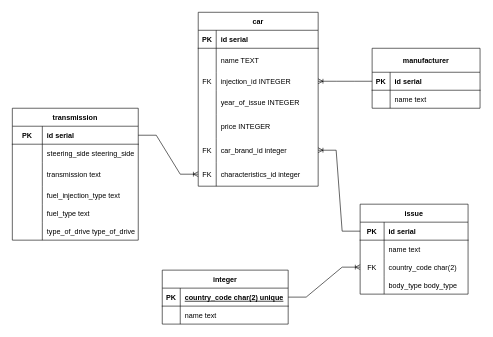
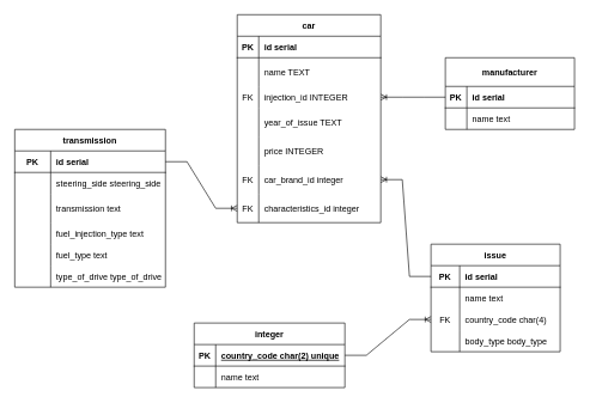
- <mxCell id="14" value="year_of_issue INTEGER" style="shape=partialRectangle;connectable=0;fillColor=none;top=0;left=0;bottom=0;right=0;align=left;spacingLeft=6;overflow=hidden;" parent="12" vertex="1"><mxGeometry x="30" width="170" height="40" as="geometry"><mxRectangle width="170" height="40" as="alternateBounds" /></mxGeometry></mxCell>
+ <mxCell id="14" value="year_of_issue TEXT" style="shape=partialRectangle;connectable=0;fillColor=none;top=0;left=0;bottom=0;right=0;align=left;spacingLeft=6;overflow=hidden;" parent="12" vertex="1"><mxGeometry x="30" width="170" height="40" as="geometry"><mxRectangle width="170" height="40" as="alternateBounds" /></mxGeometry></mxCell>
- <mxCell id="54" value="country_code char(2)" style="shape=partialRectangle;connectable=0;fillColor=none;top=0;left=0;bottom=0;right=0;align=left;spacingLeft=6;overflow=hidden;" parent="52" vertex="1"><mxGeometry x="40" width="140" height="30" as="geometry"><mxRectangle width="140" height="30" as="alternateBounds" /></mxGeometry></mxCell>
+ <mxCell id="54" value="country_code char(4)" style="shape=partialRectangle;connectable=0;fillColor=none;top=0;left=0;bottom=0;right=0;align=left;spacingLeft=6;overflow=hidden;" parent="52" vertex="1"><mxGeometry x="40" width="140" height="30" as="geometry"><mxRectangle width="140" height="30" as="alternateBounds" /></mxGeometry></mxCell>
